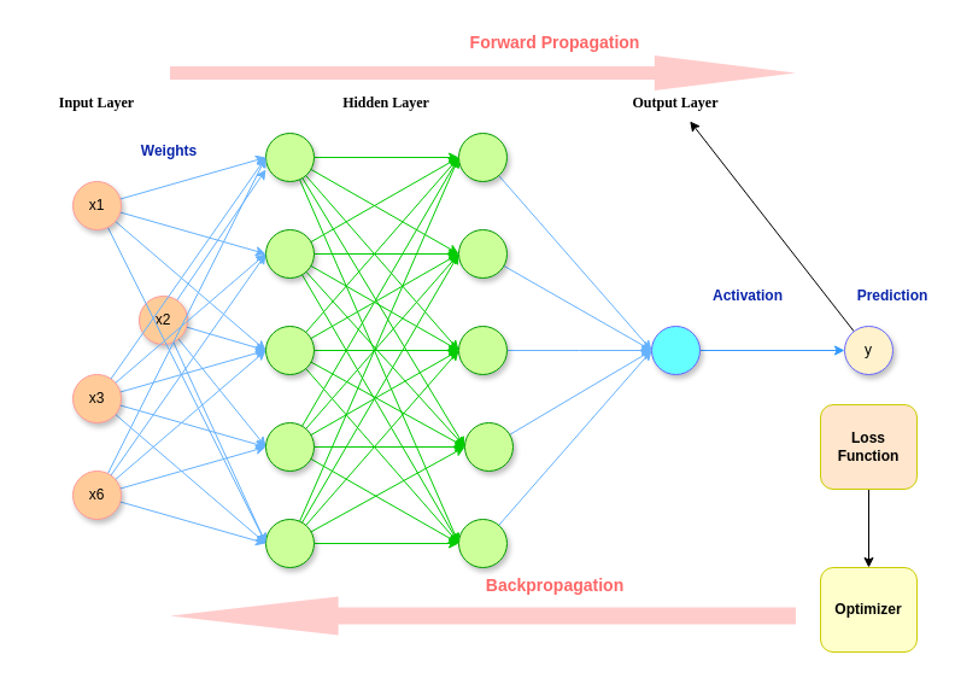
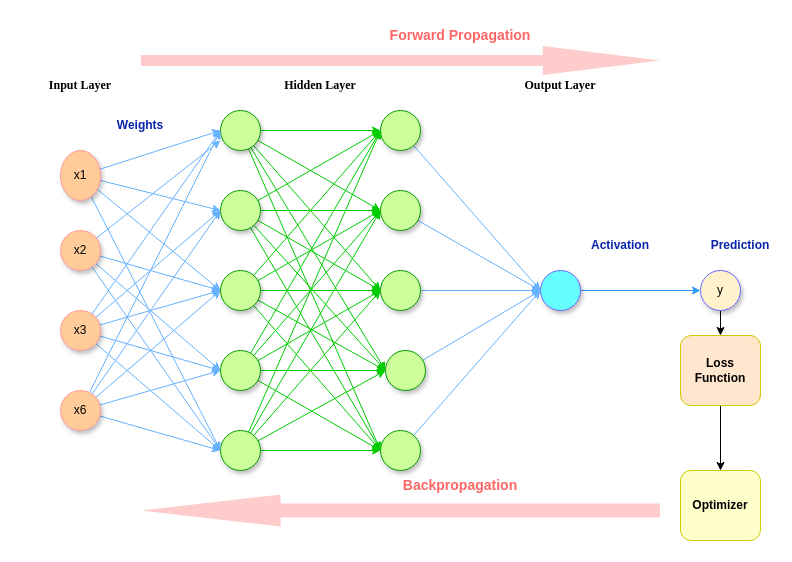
- <mxCell id="65" value="x1" style="ellipse;whiteSpace=wrap;html=1;aspect=fixed;strokeColor=#FF9999;fillColor=#FFCC99;shadow=1;" vertex="1" parent="1"><mxGeometry x="60" y="150" width="40" height="40" as="geometry" /></mxCell>
+ <mxCell id="65" value="x1" style="ellipse;whiteSpace=wrap;html=1;aspect=fixed;strokeColor=#FF9999;fillColor=#FFCC99;shadow=1;" vertex="1" parent="1"><mxGeometry x="60" y="150" width="40" height="50" as="geometry" /></mxCell>
- <mxCell id="74" style="edgeStyle=none;rounded=0;orthogonalLoop=1;jettySize=auto;html=1;" edge="1" parent="1" source="75" target="68"><mxGeometry relative="1" as="geometry" /></mxCell>
+ <mxCell id="74" style="edgeStyle=none;rounded=0;orthogonalLoop=1;jettySize=auto;html=1;entryX=0.5;entryY=0;entryDx=0;entryDy=0;" edge="1" parent="1" source="75" target="77"><mxGeometry relative="1" as="geometry" /></mxCell>
- <mxCell id="6" value="x2" style="ellipse;whiteSpace=wrap;html=1;aspect=fixed;strokeColor=#FF9999;fillColor=#FFCC99;shadow=1;" vertex="1" parent="1"><mxGeometry x="115" y="245" width="40" height="40" as="geometry" /></mxCell>
+ <mxCell id="6" value="x2" style="ellipse;whiteSpace=wrap;html=1;aspect=fixed;strokeColor=#FF9999;fillColor=#FFCC99;shadow=1;" vertex="1" parent="1"><mxGeometry x="60" y="230" width="40" height="40" as="geometry" /></mxCell>
